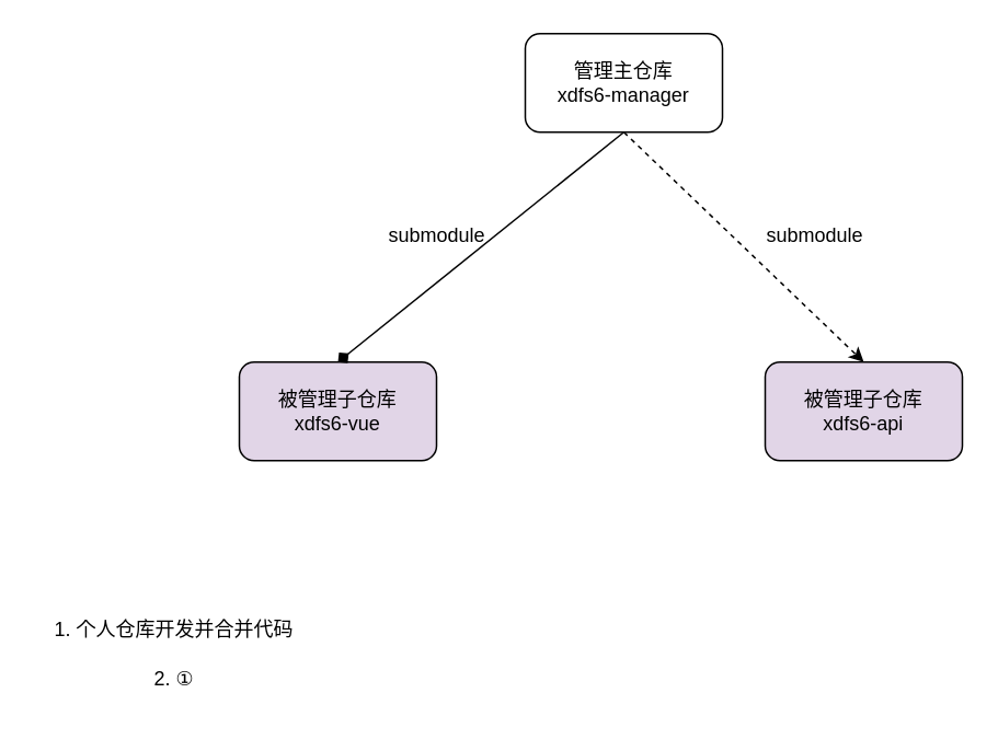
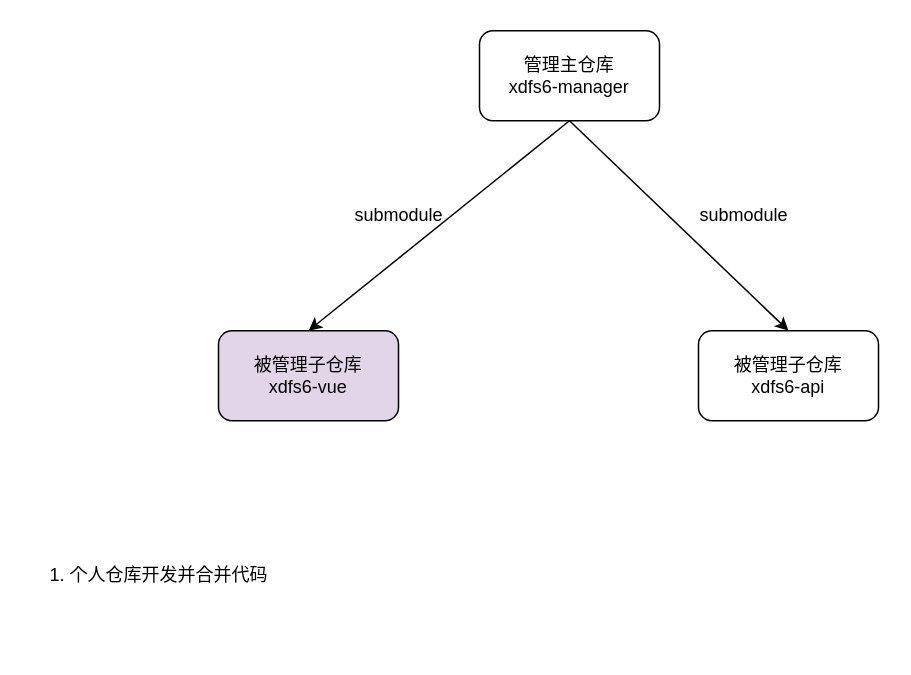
- <mxCell id="6" value="" style="endArrow=classic;html=1;rounded=0;exitX=0.5;exitY=1;exitDx=0;exitDy=0;entryX=0.5;entryY=0;entryDx=0;entryDy=0;dashed=1;" edge="1" parent="1" source="2" target="4"><mxGeometry width="50" height="50" relative="1" as="geometry"><mxPoint x="385" y="300" as="sourcePoint" /><mxPoint x="435" y="250" as="targetPoint" /></mxGeometry></mxCell>
+ <mxCell id="6" value="" style="endArrow=classic;html=1;rounded=0;exitX=0.5;exitY=1;exitDx=0;exitDy=0;entryX=0.5;entryY=0;entryDx=0;entryDy=0;" edge="1" parent="1" source="2" target="4"><mxGeometry width="50" height="50" relative="1" as="geometry"><mxPoint x="385" y="300" as="sourcePoint" /><mxPoint x="435" y="250" as="targetPoint" /></mxGeometry></mxCell>
- <mxCell id="5" value="" style="endArrow=diamond;html=1;rounded=0;exitX=0.5;exitY=1;exitDx=0;exitDy=0;entryX=0.5;entryY=0;entryDx=0;entryDy=0;" edge="1" parent="1" source="2" target="3"><mxGeometry width="50" height="50" relative="1" as="geometry"><mxPoint x="385" y="300" as="sourcePoint" /><mxPoint x="435" y="250" as="targetPoint" /></mxGeometry></mxCell>
+ <mxCell id="5" value="" style="endArrow=classic;html=1;rounded=0;exitX=0.5;exitY=1;exitDx=0;exitDy=0;entryX=0.5;entryY=0;entryDx=0;entryDy=0;" edge="1" parent="1" source="2" target="3"><mxGeometry width="50" height="50" relative="1" as="geometry"><mxPoint x="385" y="300" as="sourcePoint" /><mxPoint x="435" y="250" as="targetPoint" /></mxGeometry></mxCell>
- <mxCell id="4" value="被管理子仓库&lt;br&gt;xdfs6-api" style="rounded=1;whiteSpace=wrap;html=1;fillColor=#e1d5e7;" vertex="1" parent="1"><mxGeometry x="465" y="220" width="120" height="60" as="geometry" /></mxCell>
+ <mxCell id="4" value="被管理子仓库&lt;br&gt;xdfs6-api" style="rounded=1;whiteSpace=wrap;html=1;" vertex="1" parent="1"><mxGeometry x="465" y="220" width="120" height="60" as="geometry" /></mxCell>
- <mxCell id="10" value="2. ①" style="text;html=1;align=center;verticalAlign=middle;resizable=0;points=[];autosize=1;strokeColor=none;fillColor=none;" vertex="1" parent="1"><mxGeometry x="80" y="398" width="50" height="30" as="geometry" /></mxCell>
